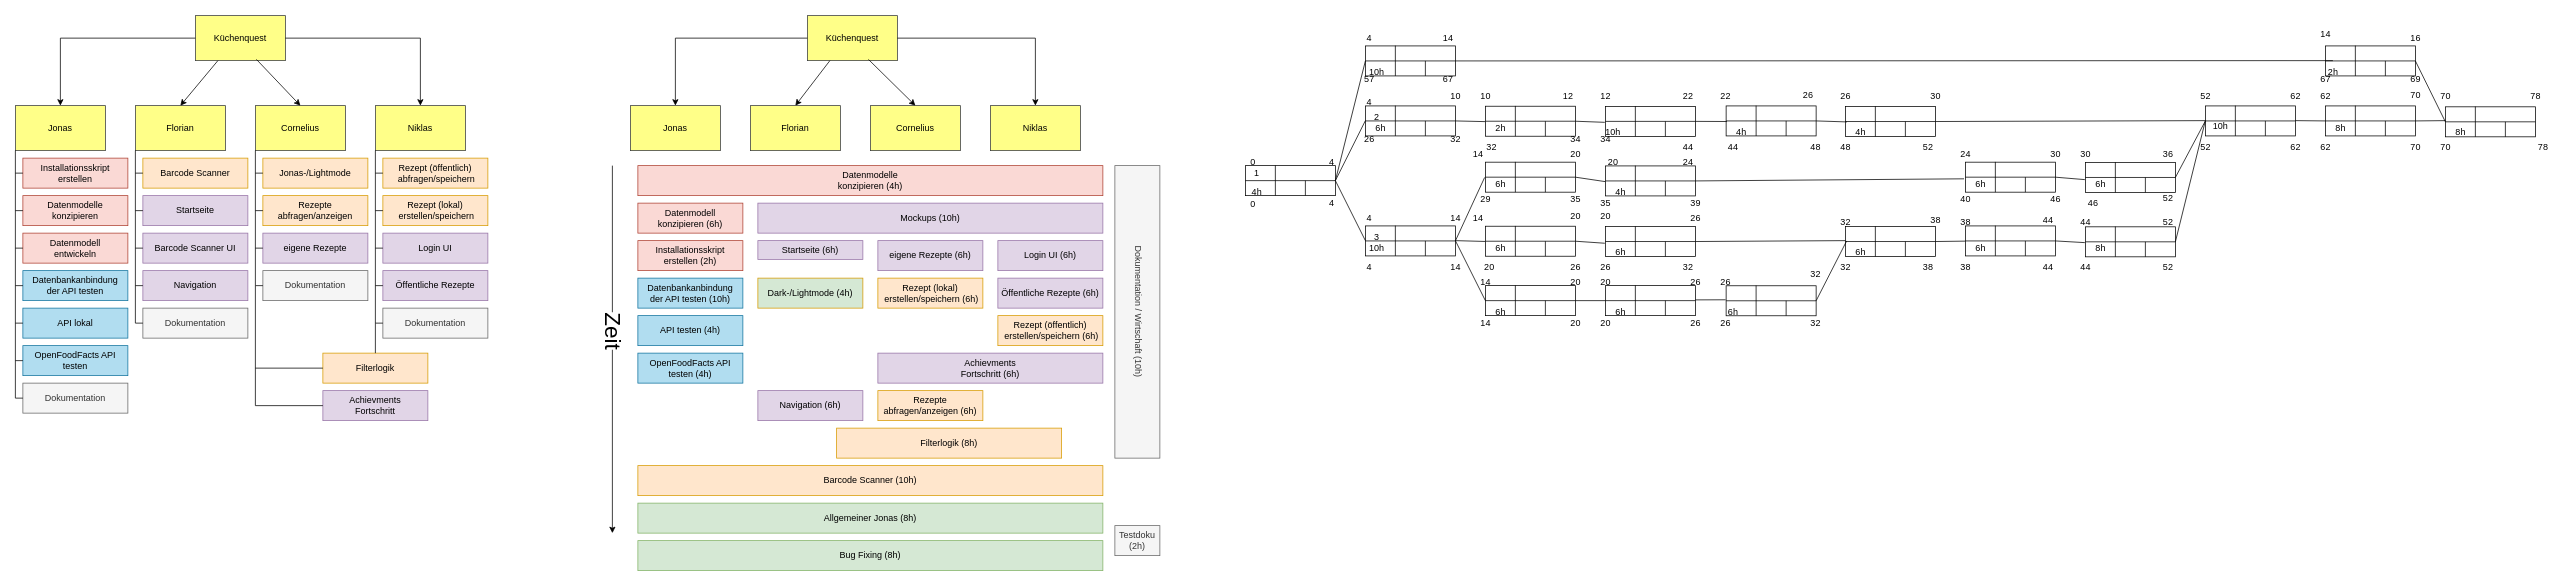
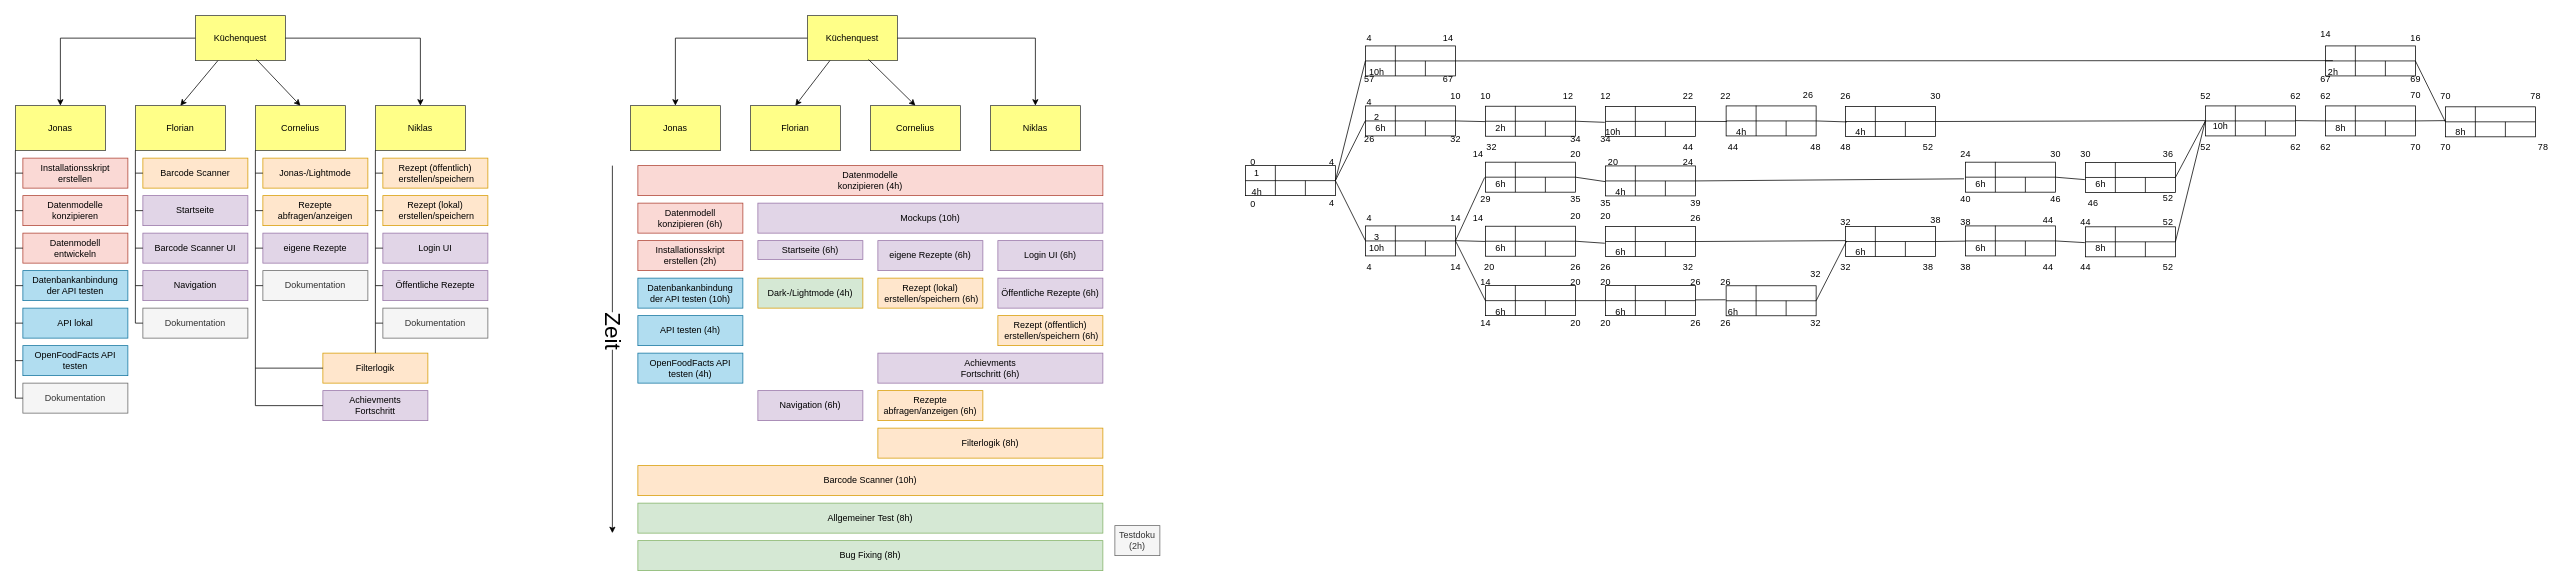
- <mxCell id="21" value="Rezept (öffentlich)&lt;div&gt;&amp;nbsp;abfragen/speichern&lt;/div&gt;" style="rounded=0;whiteSpace=wrap;html=1;fillColor=#ffe6cc;strokeColor=#d79b00;" parent="1" vertex="1"><mxGeometry x="510" y="210" width="140" height="40" as="geometry" /></mxCell>
+ <mxCell id="21" value="Rezept (öffentlich)&lt;div&gt;&amp;nbsp;erstellen/speichern&lt;/div&gt;" style="rounded=0;whiteSpace=wrap;html=1;fillColor=#ffe6cc;strokeColor=#d79b00;" parent="1" vertex="1"><mxGeometry x="510" y="210" width="140" height="40" as="geometry" /></mxCell>
- <mxCell id="85" value="Dokumentation / Wirtschaft (10h)" style="rounded=0;whiteSpace=wrap;html=1;fillColor=#f5f5f5;fontColor=#333333;strokeColor=#666666;textDirection=vertical-rl;" vertex="1" parent="1"><mxGeometry x="1486" y="220" width="60" height="390" as="geometry" /></mxCell>
- <mxCell id="75" value="Filterlogik (8h)" style="rounded=0;whiteSpace=wrap;html=1;fillColor=#ffe6cc;strokeColor=#d79b00;" vertex="1" parent="1"><mxGeometry x="1115" y="570" width="300" height="40" as="geometry" /></mxCell>
+ <mxCell id="75" value="Filterlogik (8h)" style="rounded=0;whiteSpace=wrap;html=1;fillColor=#ffe6cc;strokeColor=#d79b00;" vertex="1" parent="1"><mxGeometry x="1170" y="570" width="300" height="40" as="geometry" /></mxCell>
- <mxCell id="87" value="Allgemeiner Jonas (8h)" style="rounded=0;whiteSpace=wrap;html=1;fillColor=#d5e8d4;strokeColor=#82b366;" vertex="1" parent="1"><mxGeometry x="850" y="670" width="620" height="40" as="geometry" /></mxCell>
+ <mxCell id="87" value="Allgemeiner Test (8h)" style="rounded=0;whiteSpace=wrap;html=1;fillColor=#d5e8d4;strokeColor=#82b366;" vertex="1" parent="1"><mxGeometry x="850" y="670" width="620" height="40" as="geometry" /></mxCell>
